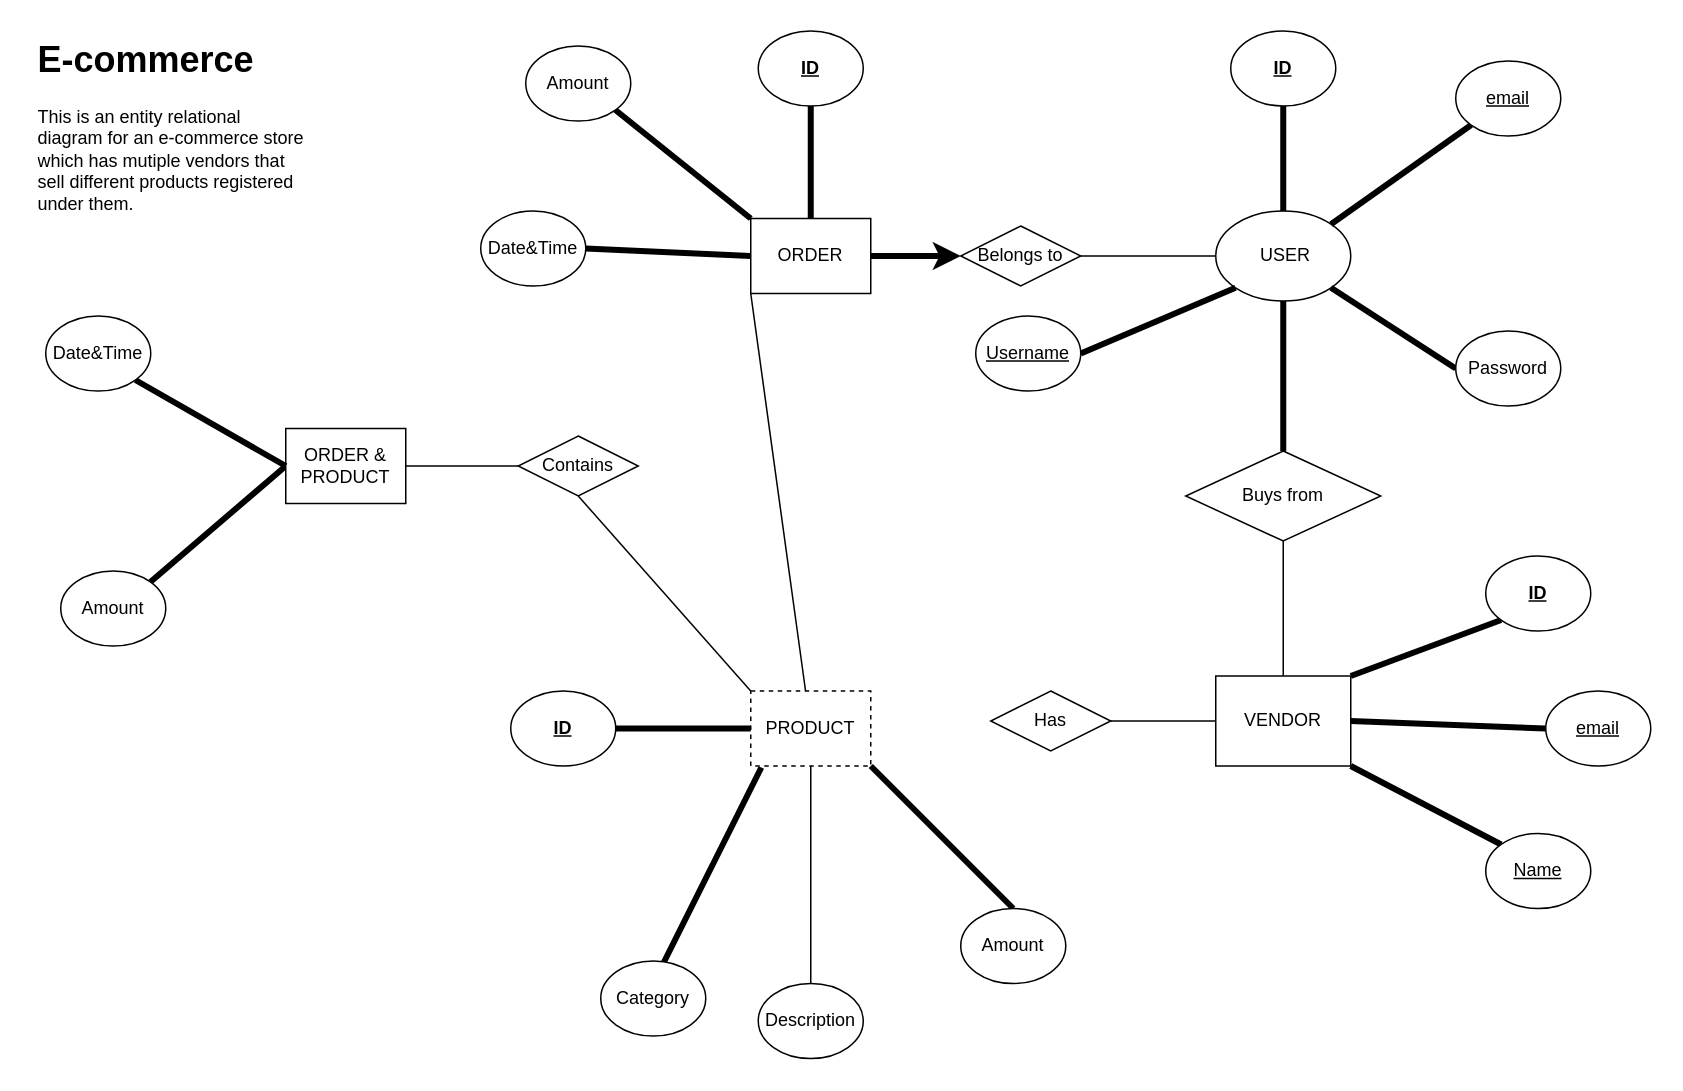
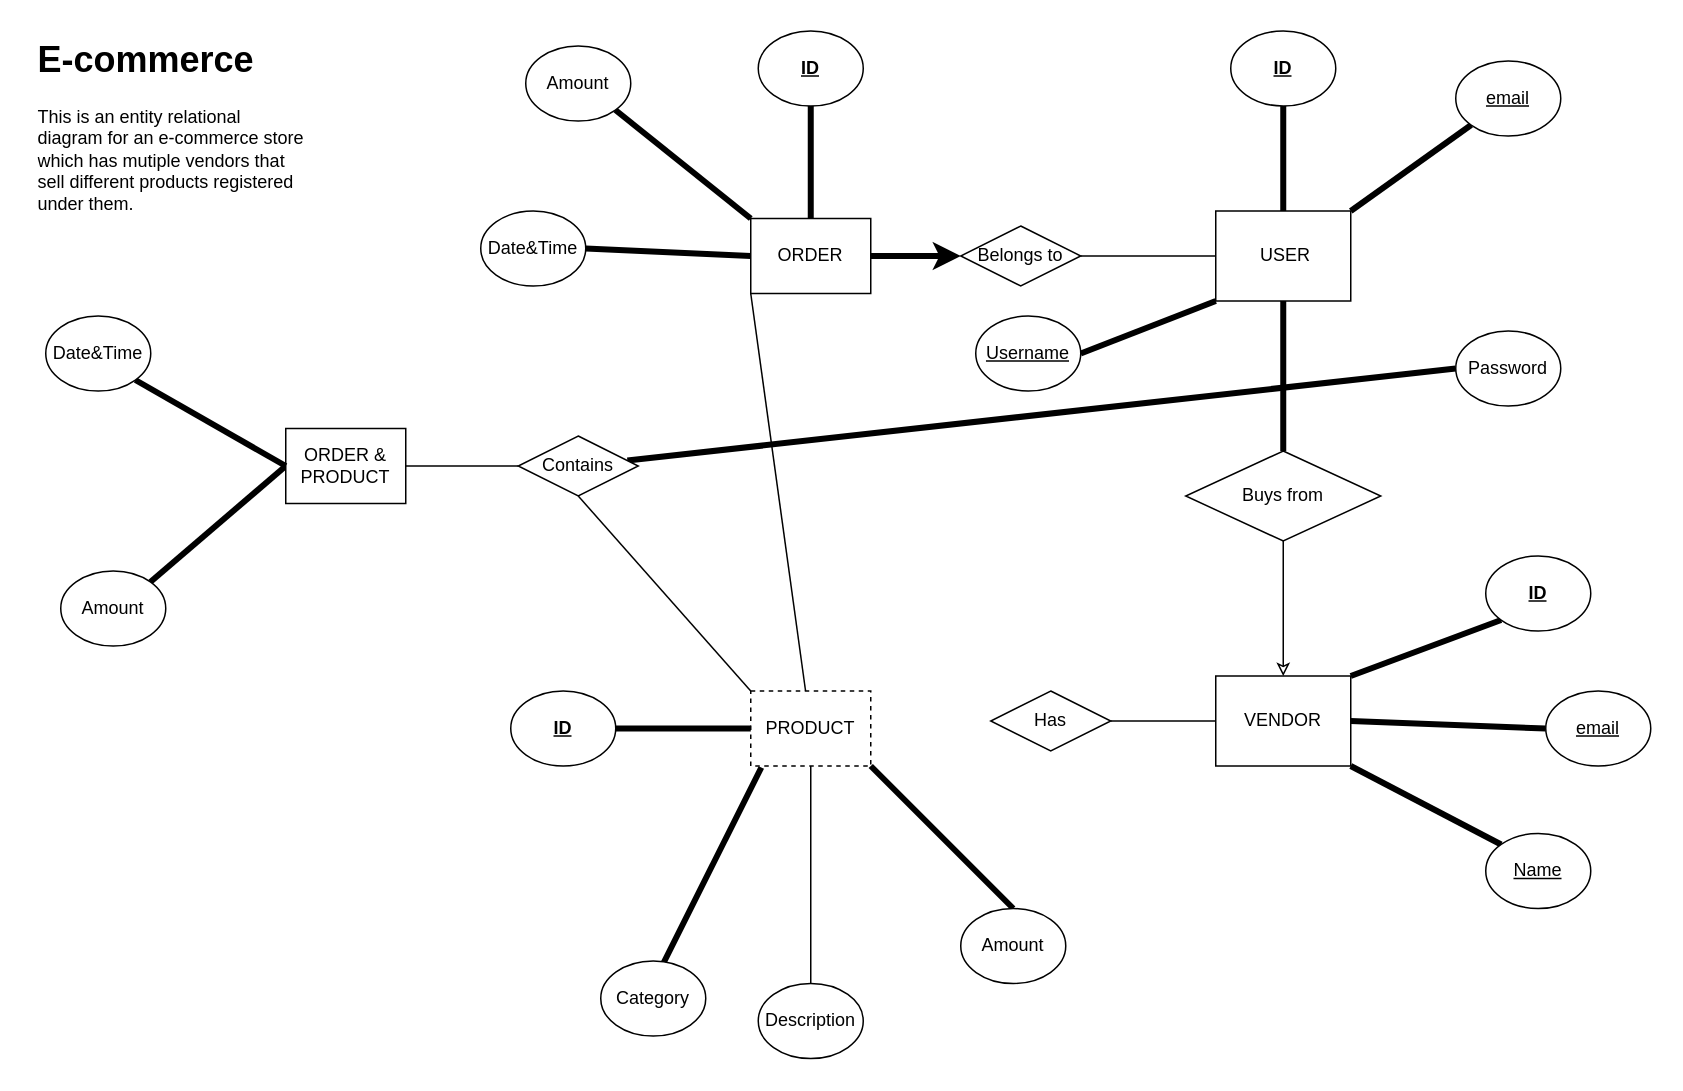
- <mxCell id="4" value="&amp;nbsp;USER" style="ellipse;whiteSpace=wrap;html=1;" parent="1" vertex="1"><mxGeometry x="810" y="140" width="90" height="60" as="geometry" /></mxCell>
+ <mxCell id="4" value="&amp;nbsp;USER" style="rounded=0;whiteSpace=wrap;html=1;" parent="1" vertex="1"><mxGeometry x="810" y="140" width="90" height="60" as="geometry" /></mxCell>
- <mxCell id="19" style="edgeStyle=none;html=1;exitX=0;exitY=0.5;exitDx=0;exitDy=0;entryX=1;entryY=1;entryDx=0;entryDy=0;endArrow=none;endFill=0;strokeWidth=4;" parent="1" source="20" target="4" edge="1"><mxGeometry relative="1" as="geometry" /></mxCell>
+ <mxCell id="19" style="edgeStyle=none;html=1;exitX=0;exitY=0.5;exitDx=0;exitDy=0;endArrow=none;endFill=0;strokeWidth=4;" parent="1" source="20" target="47" edge="1"><mxGeometry relative="1" as="geometry" /></mxCell>
- <mxCell id="21" style="edgeStyle=none;html=1;exitX=0.5;exitY=1;exitDx=0;exitDy=0;entryX=0.5;entryY=0;entryDx=0;entryDy=0;endArrow=none;endFill=0;" parent="1" source="22" target="7" edge="1"><mxGeometry relative="1" as="geometry" /></mxCell>
+ <mxCell id="21" style="edgeStyle=none;html=1;exitX=0.5;exitY=1;exitDx=0;exitDy=0;entryX=0.5;entryY=0;entryDx=0;entryDy=0;endArrow=classic;endFill=0;" parent="1" source="22" target="7" edge="1"><mxGeometry relative="1" as="geometry" /></mxCell>
